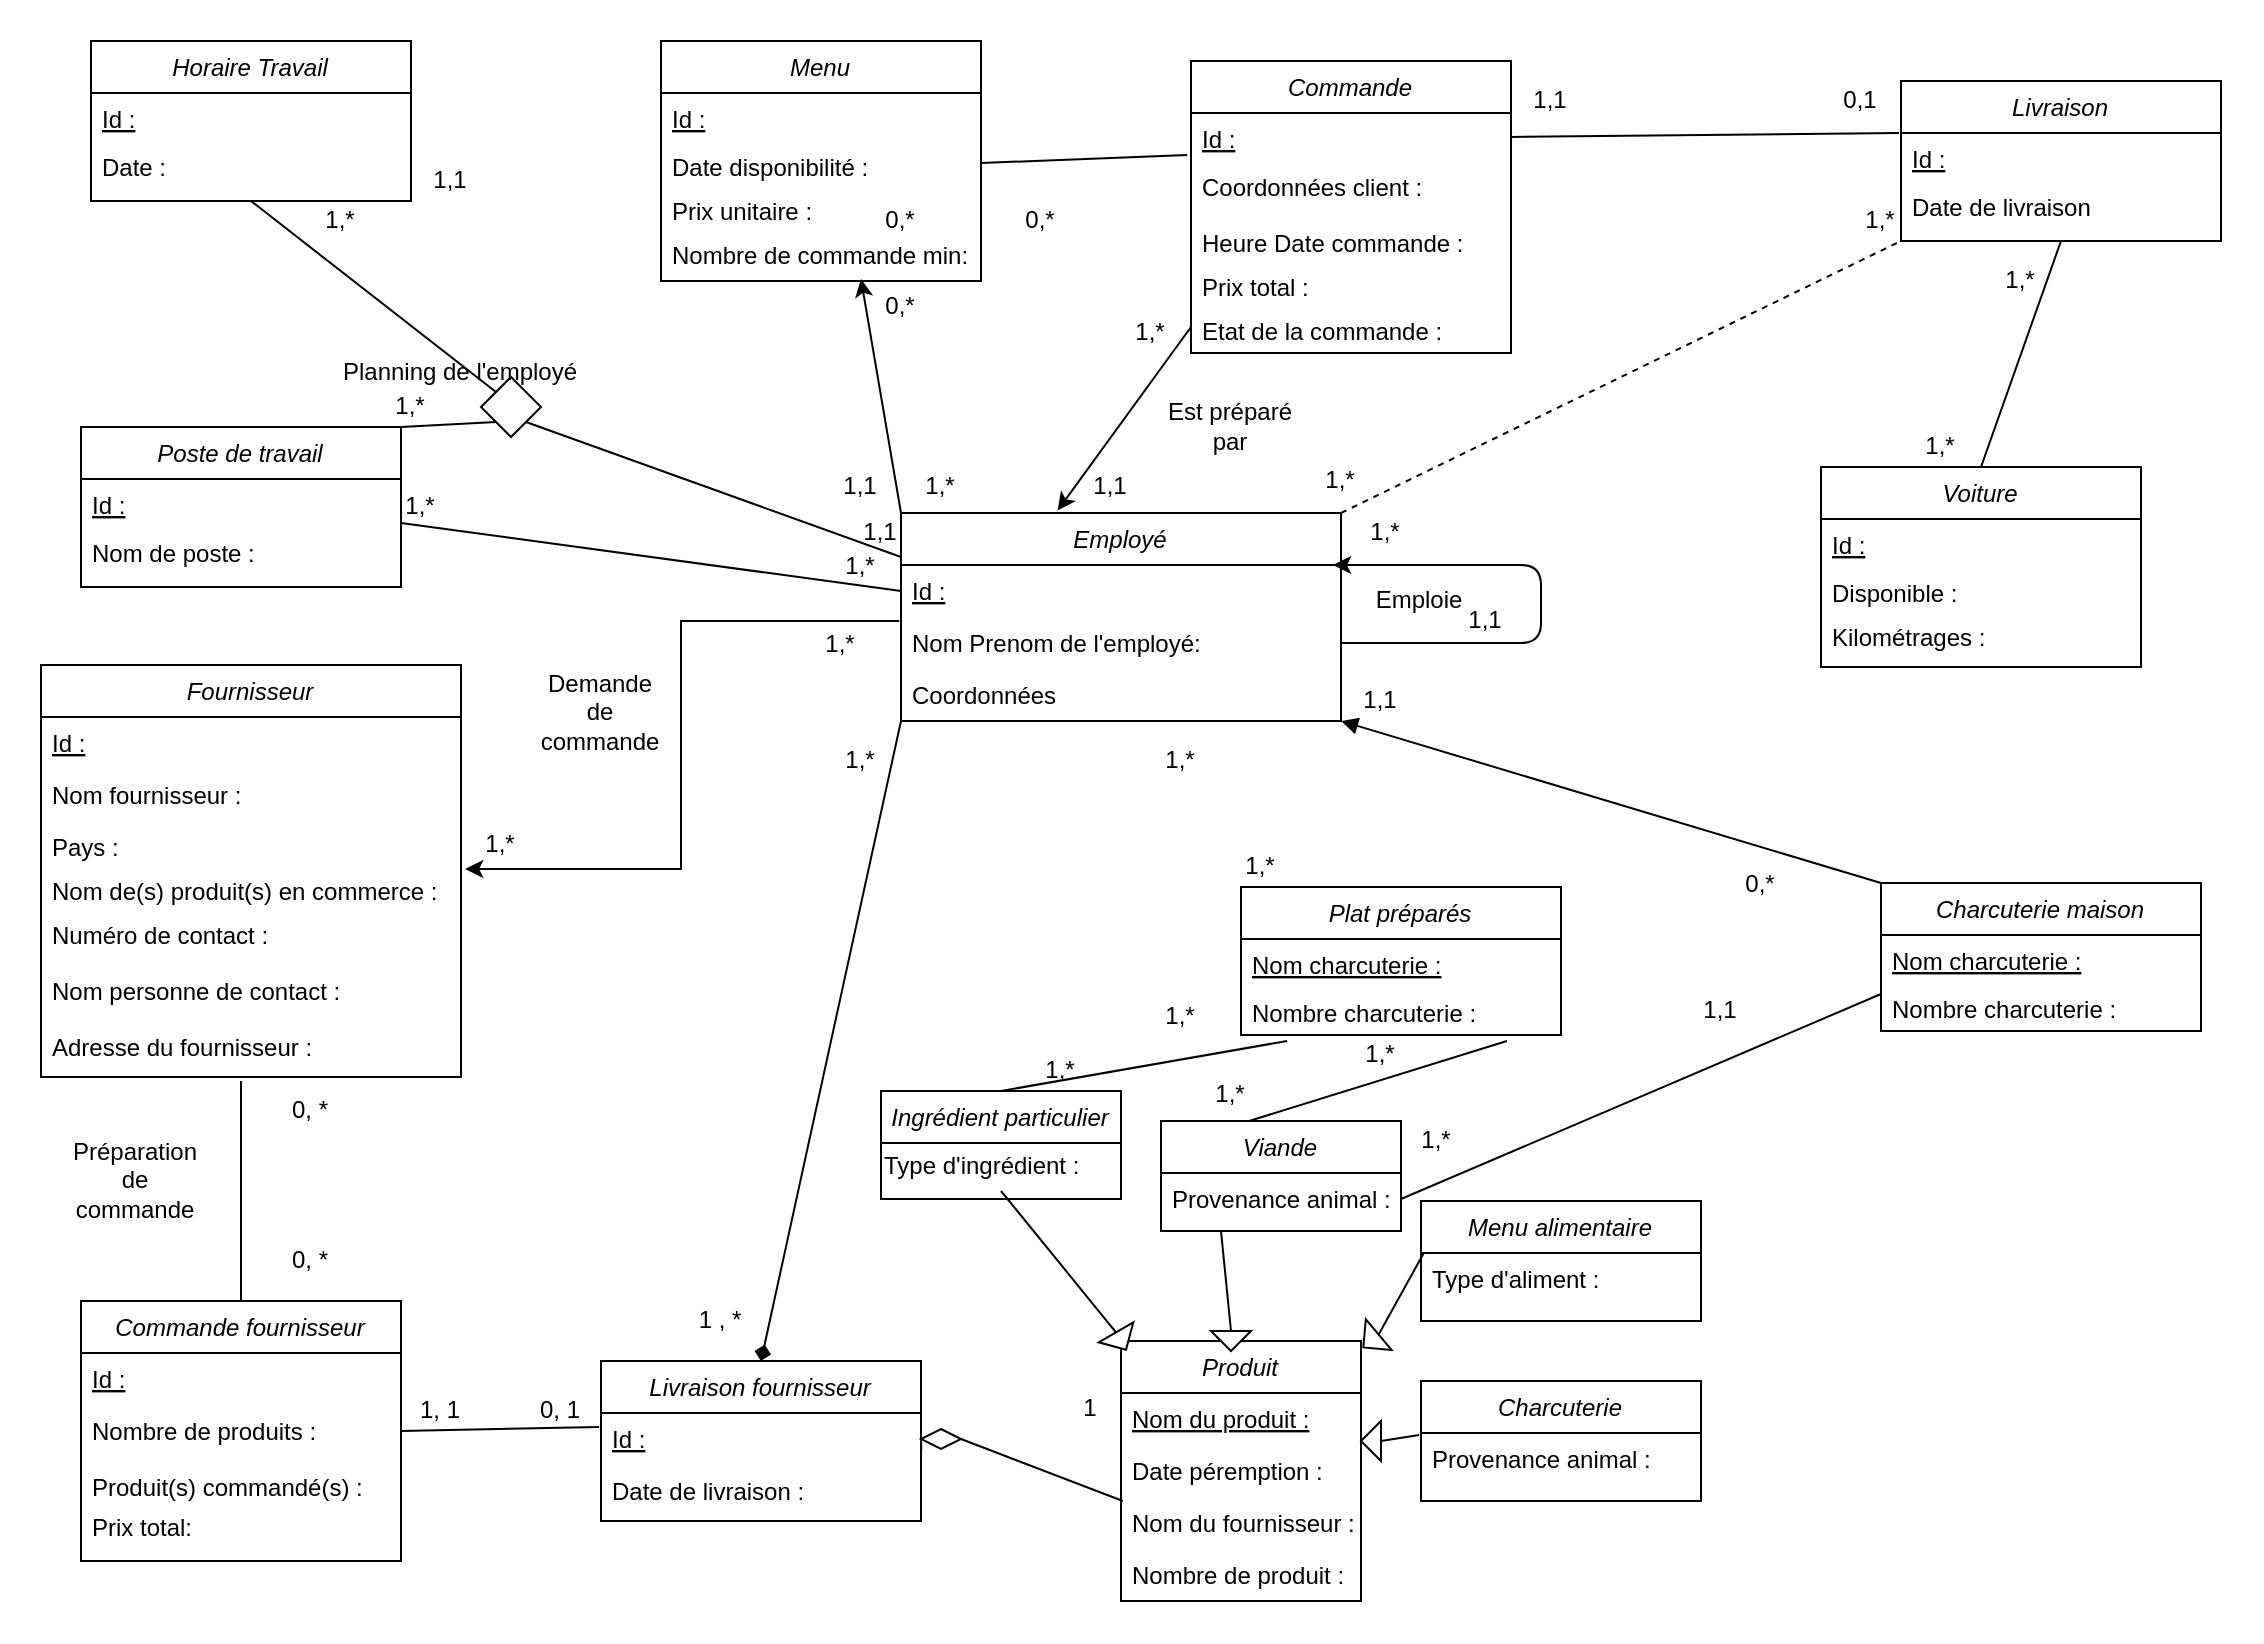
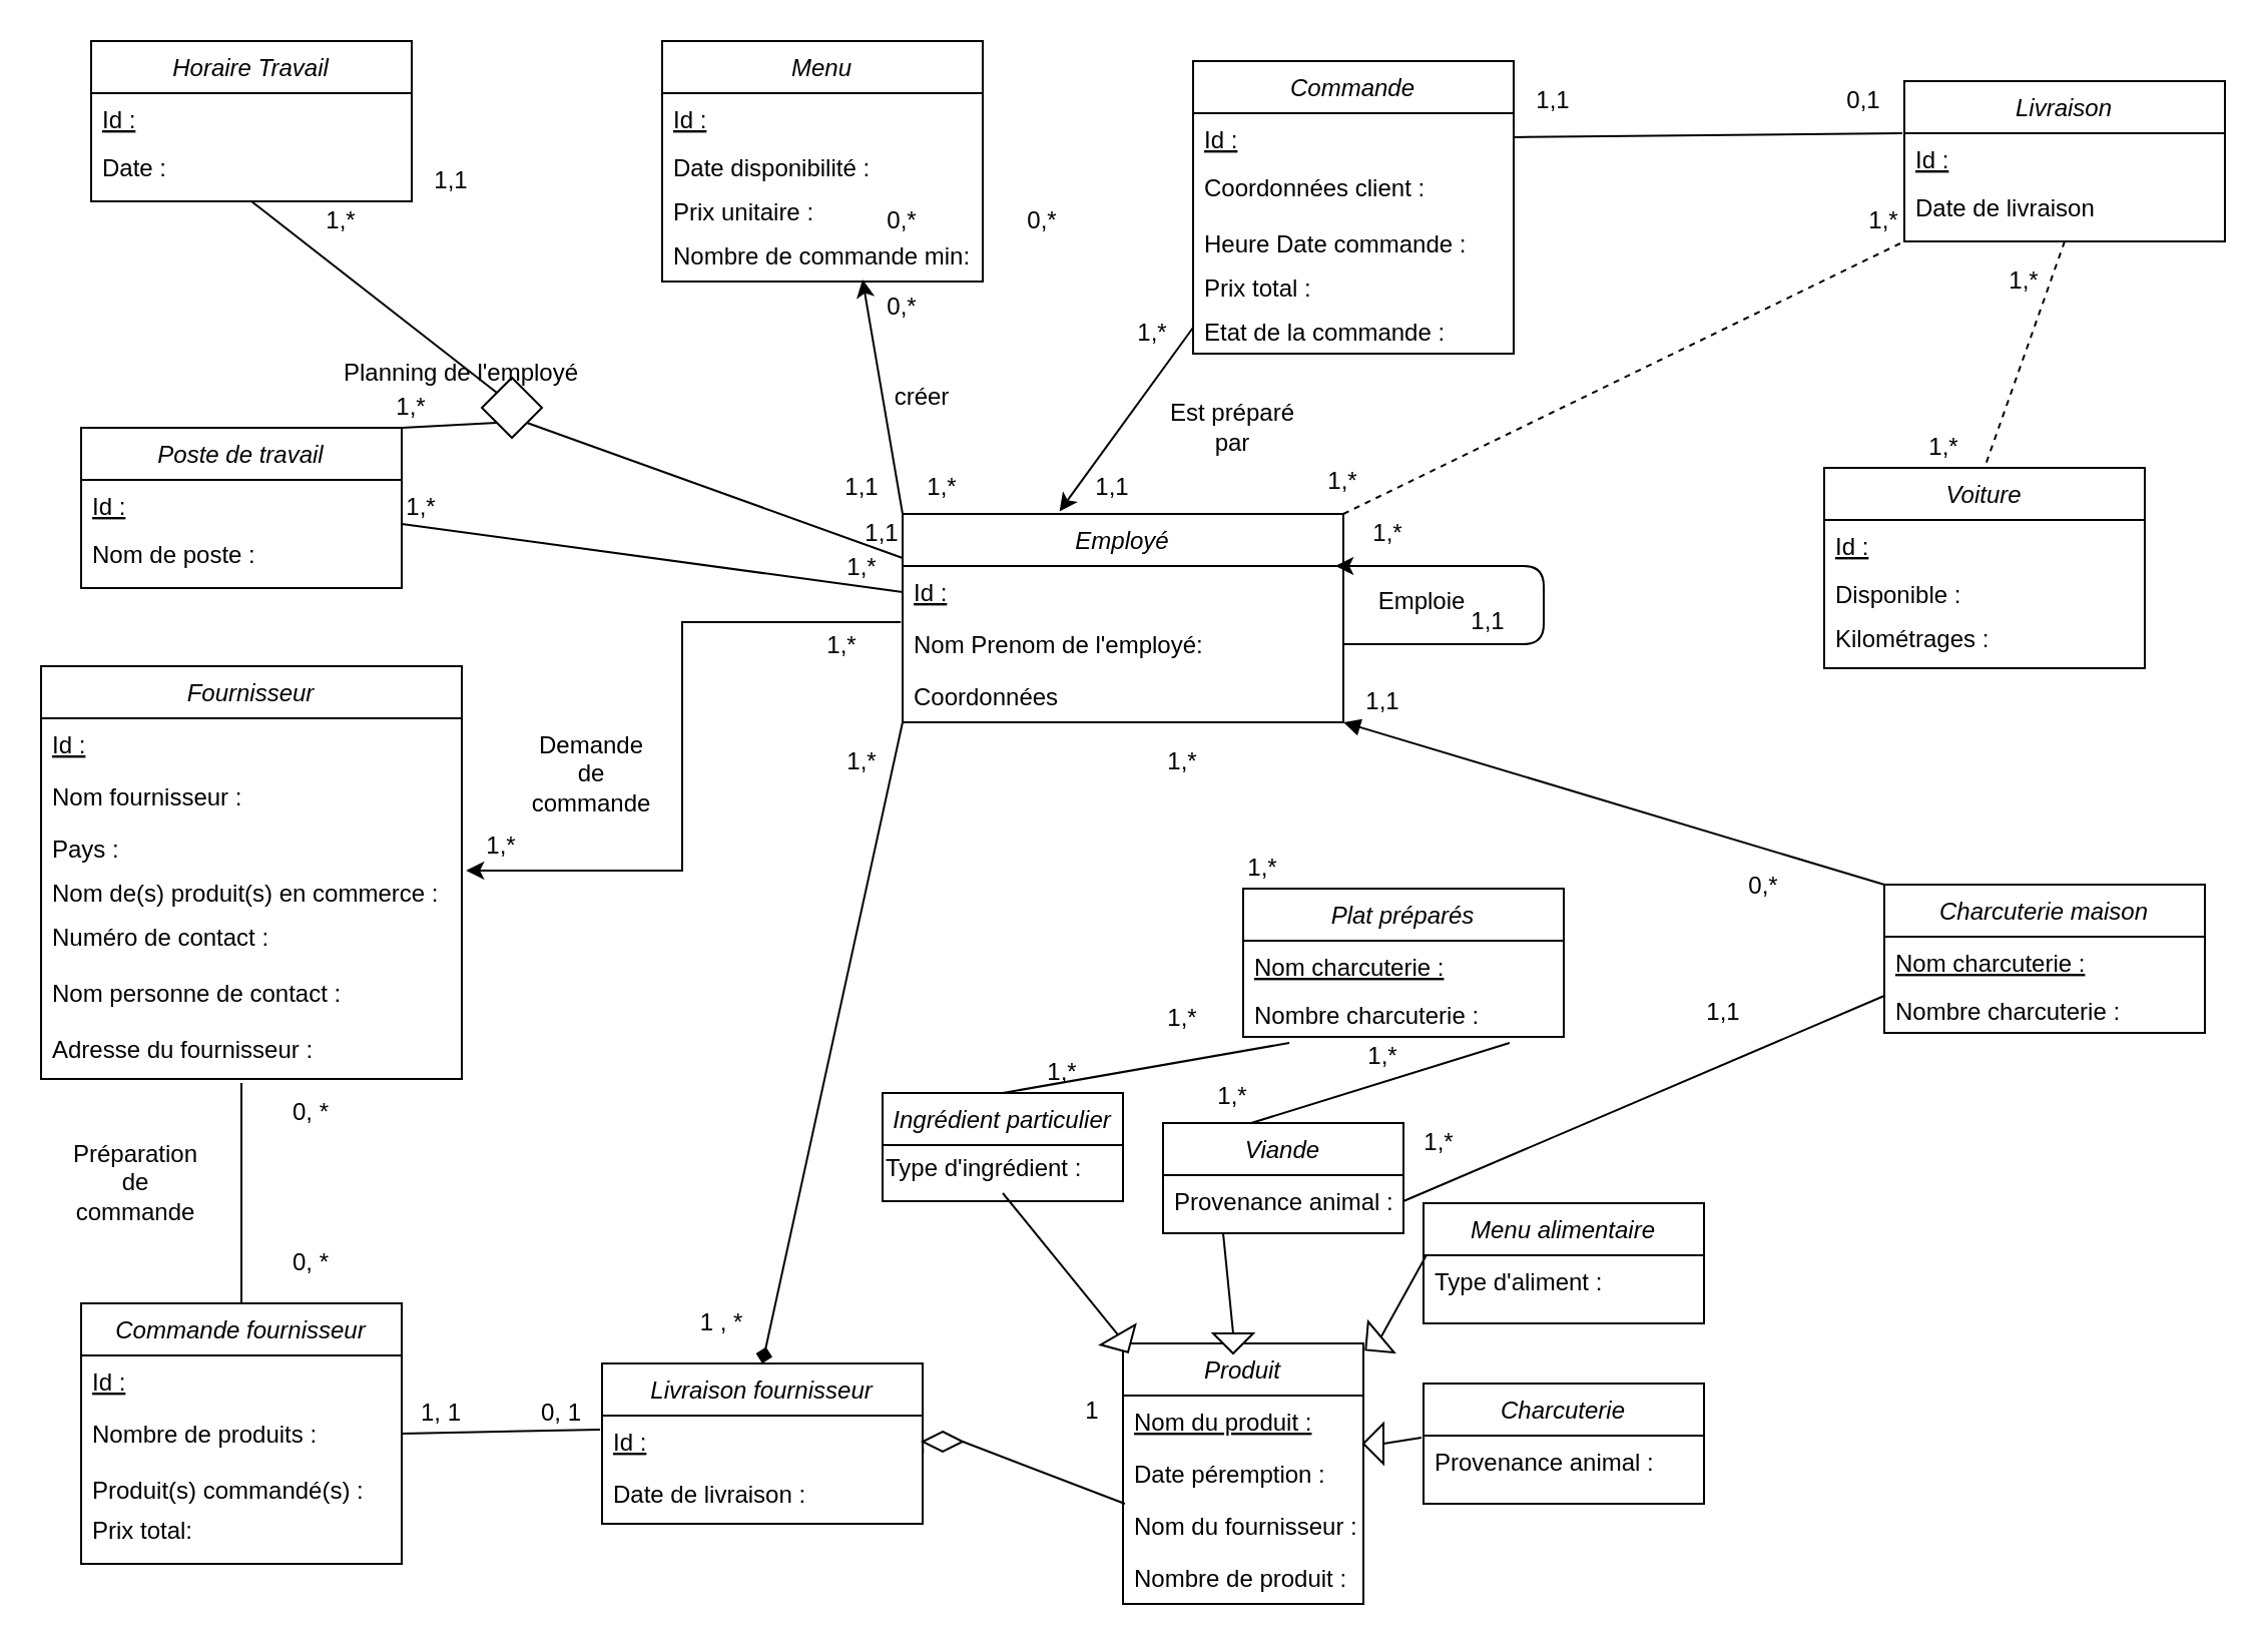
- <mxCell id="86" value="" style="endArrow=none;html=1;exitX=1;exitY=0.5;exitDx=0;exitDy=0;entryX=-0.012;entryY=-0.107;entryDx=0;entryDy=0;entryPerimeter=0;" parent="1" source="83" target="70" edge="1"><mxGeometry width="50" height="50" relative="1" as="geometry"><mxPoint x="530" y="420" as="sourcePoint" /><mxPoint x="580" y="370" as="targetPoint" /></mxGeometry></mxCell>
- <mxCell id="116" value="" style="endArrow=none;html=1;entryX=0.5;entryY=0;entryDx=0;entryDy=0;exitX=0.5;exitY=1;exitDx=0;exitDy=0;" parent="1" target="107" edge="1" source="111"><mxGeometry width="50" height="50" relative="1" as="geometry"><mxPoint x="900" y="150" as="sourcePoint" /><mxPoint x="819.04" y="106" as="targetPoint" /></mxGeometry></mxCell>
+ <mxCell id="116" value="" style="endArrow=none;html=1;entryX=0.5;entryY=0;entryDx=0;entryDy=0;exitX=0.5;exitY=1;exitDx=0;exitDy=0;dashed=1;" parent="1" target="107" edge="1" source="111"><mxGeometry width="50" height="50" relative="1" as="geometry"><mxPoint x="900" y="150" as="sourcePoint" /><mxPoint x="819.04" y="106" as="targetPoint" /></mxGeometry></mxCell>
+ <mxCell id="87" value="créer" style="text;html=1;strokeColor=none;fillColor=none;align=center;verticalAlign=middle;whiteSpace=wrap;rounded=0;" parent="1" vertex="1"><mxGeometry x="440" y="188" width="40" height="20" as="geometry" /></mxCell>
- <mxCell id="21" value="Demande de commande" style="text;html=1;strokeColor=none;fillColor=none;align=center;verticalAlign=middle;whiteSpace=wrap;rounded=0;" parent="1" vertex="1"><mxGeometry x="265" y="346" width="70" height="20" as="geometry" /></mxCell>
+ <mxCell id="21" value="Demande de commande" style="text;html=1;strokeColor=none;fillColor=none;align=center;verticalAlign=middle;whiteSpace=wrap;rounded=0;" parent="1" vertex="1"><mxGeometry x="260" y="376" width="70" height="20" as="geometry" /></mxCell>
